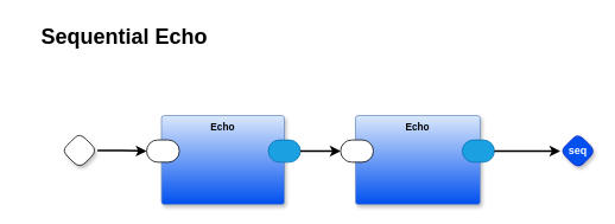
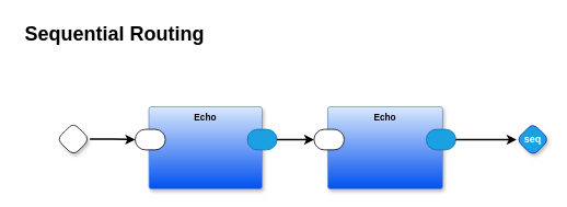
- <mxCell id="2" value="&lt;b&gt;&lt;font style=&quot;font-size: 24px;&quot;&gt;Sequential Echo&lt;/font&gt;&lt;/b&gt;" style="text;html=1;align=center;verticalAlign=middle;resizable=0;points=[];autosize=1;strokeColor=none;fillColor=none;" vertex="1" parent="1"><mxGeometry x="20" y="20" width="237" height="41" as="geometry" /></mxCell>
+ <mxCell id="2" value="&lt;b&gt;&lt;font style=&quot;font-size: 24px;&quot;&gt;Sequential Routing&lt;/font&gt;&lt;/b&gt;" style="text;html=1;align=center;verticalAlign=middle;resizable=0;points=[];autosize=1;strokeColor=none;fillColor=none;" vertex="1" parent="1"><mxGeometry x="20" y="20" width="237" height="41" as="geometry" /></mxCell>
- <mxCell id="9" value="seq" style="rhombus;whiteSpace=wrap;html=1;rounded=1;fontStyle=1;glass=0;sketch=0;fontSize=12;points=[[0,0.5,0,0,0],[0.5,0,0,0,0],[0.5,1,0,0,0],[1,0.5,0,0,0]];shadow=1;fillColor=#0050ef;fontColor=#ffffff;strokeColor=#001DBC;" vertex="1" parent="1"><mxGeometry x="629" y="149.5" width="40" height="40" as="geometry" /></mxCell>
+ <mxCell id="9" value="seq" style="rhombus;whiteSpace=wrap;html=1;rounded=1;fontStyle=1;glass=0;sketch=0;fontSize=12;points=[[0,0.5,0,0,0],[0.5,0,0,0,0],[0.5,1,0,0,0],[1,0.5,0,0,0]];shadow=1;fillColor=#1ba1e2;fontColor=#ffffff;strokeColor=#001DBC;" vertex="1" parent="1"><mxGeometry x="629" y="149.5" width="40" height="40" as="geometry" /></mxCell>
